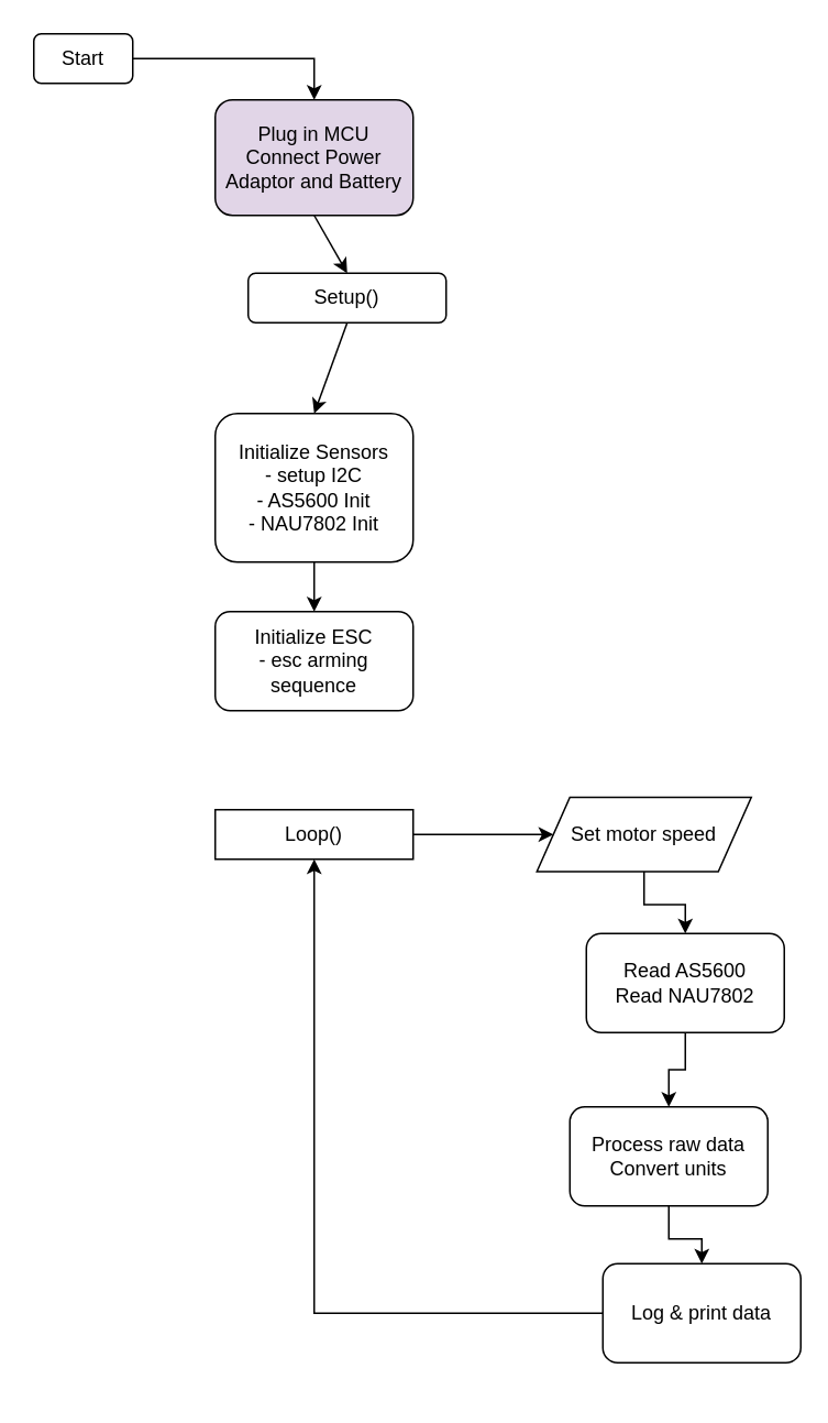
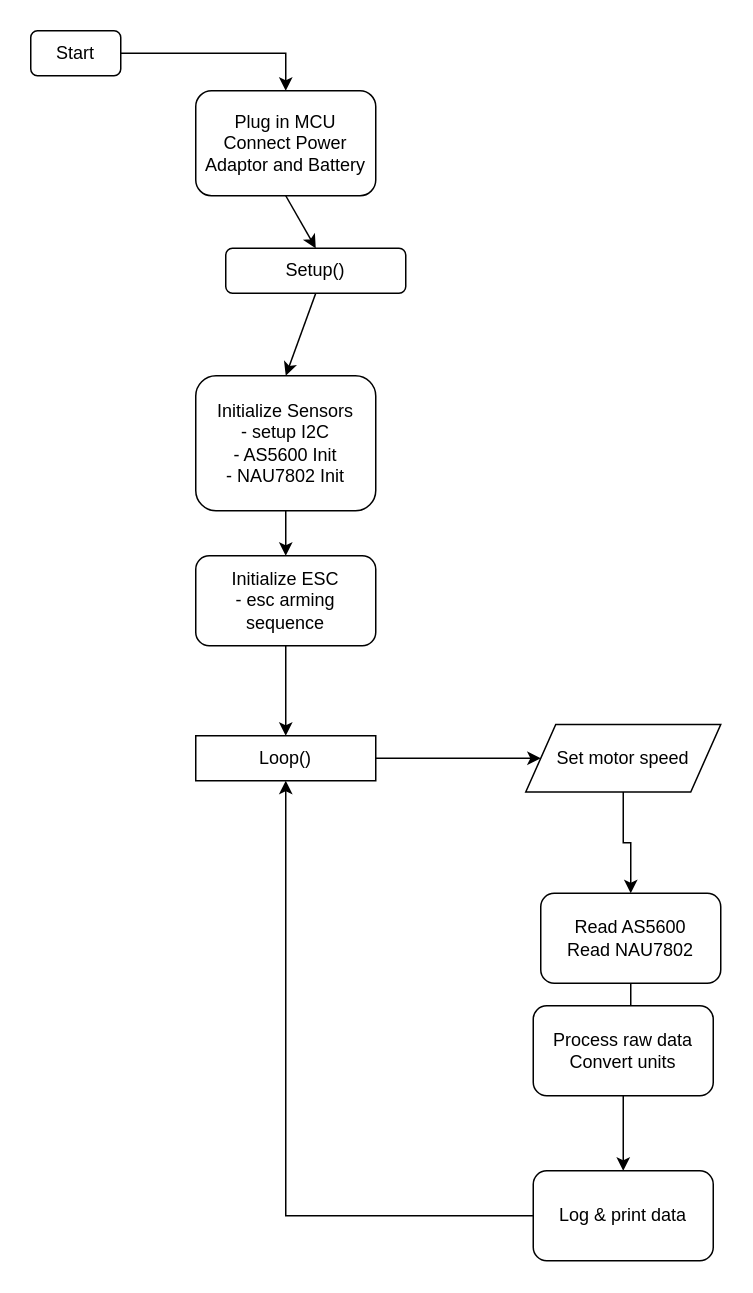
- <mxCell id="2" value="Plug in MCU&lt;div&gt;Connect Power Adaptor and Battery&lt;/div&gt;" style="rounded=1;whiteSpace=wrap;html=1;fillColor=#e1d5e7;" vertex="1" parent="1"><mxGeometry x="130" y="60" width="120" height="70" as="geometry" /></mxCell>
+ <mxCell id="2" value="Plug in MCU&lt;div&gt;Connect Power Adaptor and Battery&lt;/div&gt;" style="rounded=1;whiteSpace=wrap;html=1;" vertex="1" parent="1"><mxGeometry x="130" y="60" width="120" height="70" as="geometry" /></mxCell>
+ <mxCell id="13" value="" style="endArrow=classic;html=1;rounded=0;exitX=0.5;exitY=1;exitDx=0;exitDy=0;entryX=0.5;entryY=0;entryDx=0;entryDy=0;" edge="1" parent="1" source="4" target="7"><mxGeometry width="50" height="50" relative="1" as="geometry"><mxPoint x="360" y="500" as="sourcePoint" /><mxPoint x="410" y="450" as="targetPoint" /></mxGeometry></mxCell>
- <mxCell id="15" value="Set motor speed" style="shape=parallelogram;perimeter=parallelogramPerimeter;whiteSpace=wrap;html=1;fixedSize=1;" vertex="1" parent="1"><mxGeometry x="325" y="482.5" width="130" height="45" as="geometry" /></mxCell>
+ <mxCell id="15" value="Set motor speed" style="shape=parallelogram;perimeter=parallelogramPerimeter;whiteSpace=wrap;html=1;fixedSize=1;" vertex="1" parent="1"><mxGeometry x="350" y="482.5" width="130" height="45" as="geometry" /></mxCell>
- <mxCell id="17" value="Read AS5600&lt;div&gt;Read NAU7802&lt;/div&gt;" style="rounded=1;whiteSpace=wrap;html=1;" vertex="1" parent="1"><mxGeometry x="355" y="565" width="120" height="60" as="geometry" /></mxCell>
+ <mxCell id="17" value="Read AS5600&lt;div&gt;Read NAU7802&lt;/div&gt;" style="rounded=1;whiteSpace=wrap;html=1;" vertex="1" parent="1"><mxGeometry x="360" y="595" width="120" height="60" as="geometry" /></mxCell>
- <mxCell id="19" value="Process raw data&lt;div&gt;Convert units&lt;/div&gt;" style="rounded=1;whiteSpace=wrap;html=1;" vertex="1" parent="1"><mxGeometry x="345" y="670" width="120" height="60" as="geometry" /></mxCell>
+ <mxCell id="19" value="Process raw data&lt;div&gt;Convert units&lt;/div&gt;" style="rounded=1;whiteSpace=wrap;html=1;" vertex="1" parent="1"><mxGeometry x="355" y="670" width="120" height="60" as="geometry" /></mxCell>
- <mxCell id="21" value="Log &amp;amp; print data" style="rounded=1;whiteSpace=wrap;html=1;" vertex="1" parent="1"><mxGeometry x="365" y="765" width="120" height="60" as="geometry" /></mxCell>
+ <mxCell id="21" value="Log &amp;amp; print data" style="rounded=1;whiteSpace=wrap;html=1;" vertex="1" parent="1"><mxGeometry x="355" y="780" width="120" height="60" as="geometry" /></mxCell>
